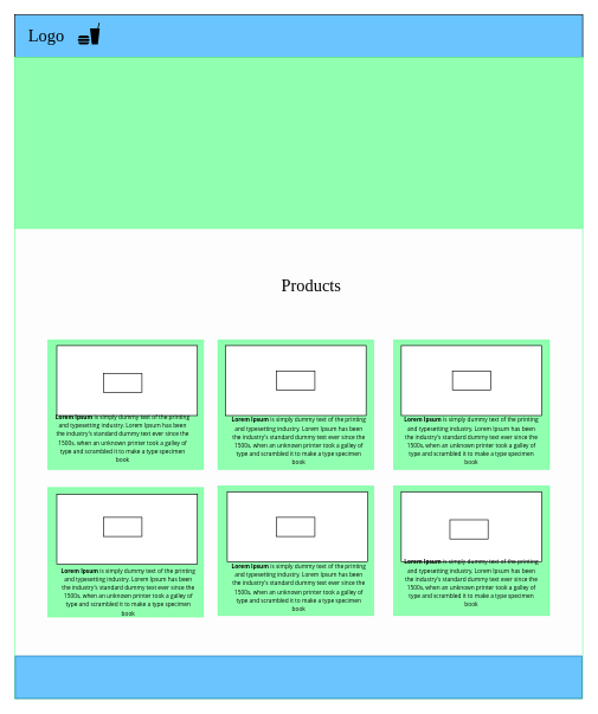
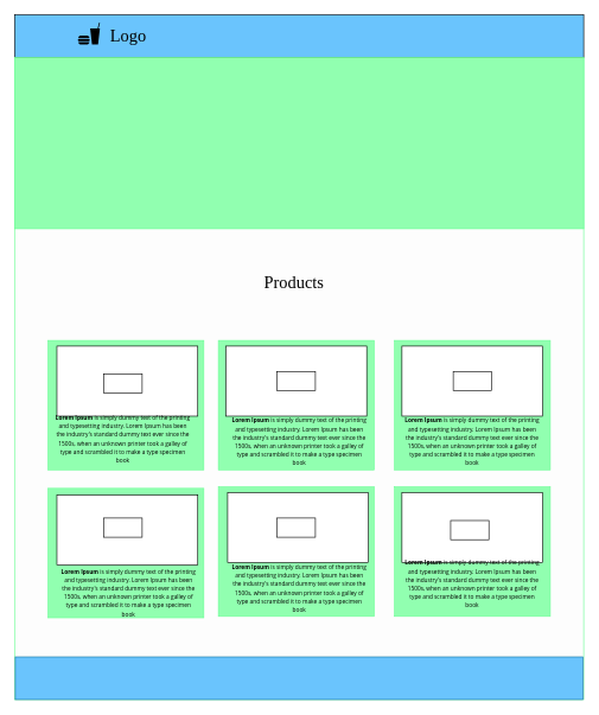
- <mxCell id="31" value="Logo" style="text;html=1;strokeColor=none;fillColor=none;align=center;verticalAlign=middle;whiteSpace=wrap;rounded=0;fontFamily=Times New Roman;fontSize=24;" vertex="1" parent="1"><mxGeometry x="35" y="35" width="60" height="30" as="geometry" /></mxCell>
+ <mxCell id="31" value="Logo" style="text;html=1;strokeColor=none;fillColor=none;align=center;verticalAlign=middle;whiteSpace=wrap;rounded=0;fontFamily=Times New Roman;fontSize=24;" vertex="1" parent="1"><mxGeometry x="150" y="35" width="60" height="30" as="geometry" /></mxCell>
- <mxCell id="30" value="&lt;font style=&quot;font-size: 24px;&quot;&gt;Products&lt;/font&gt;" style="text;html=1;strokeColor=none;fillColor=none;align=center;verticalAlign=middle;whiteSpace=wrap;rounded=0;fontFamily=Times New Roman;fontSize=8;" vertex="1" parent="1"><mxGeometry x="407.87" y="387" width="60" height="30" as="geometry" /></mxCell>
+ <mxCell id="30" value="&lt;font style=&quot;font-size: 24px;&quot;&gt;Products&lt;/font&gt;" style="text;html=1;strokeColor=none;fillColor=none;align=center;verticalAlign=middle;whiteSpace=wrap;rounded=0;fontFamily=Times New Roman;fontSize=8;" vertex="1" parent="1"><mxGeometry x="382.87" y="382" width="60" height="30" as="geometry" /></mxCell>
